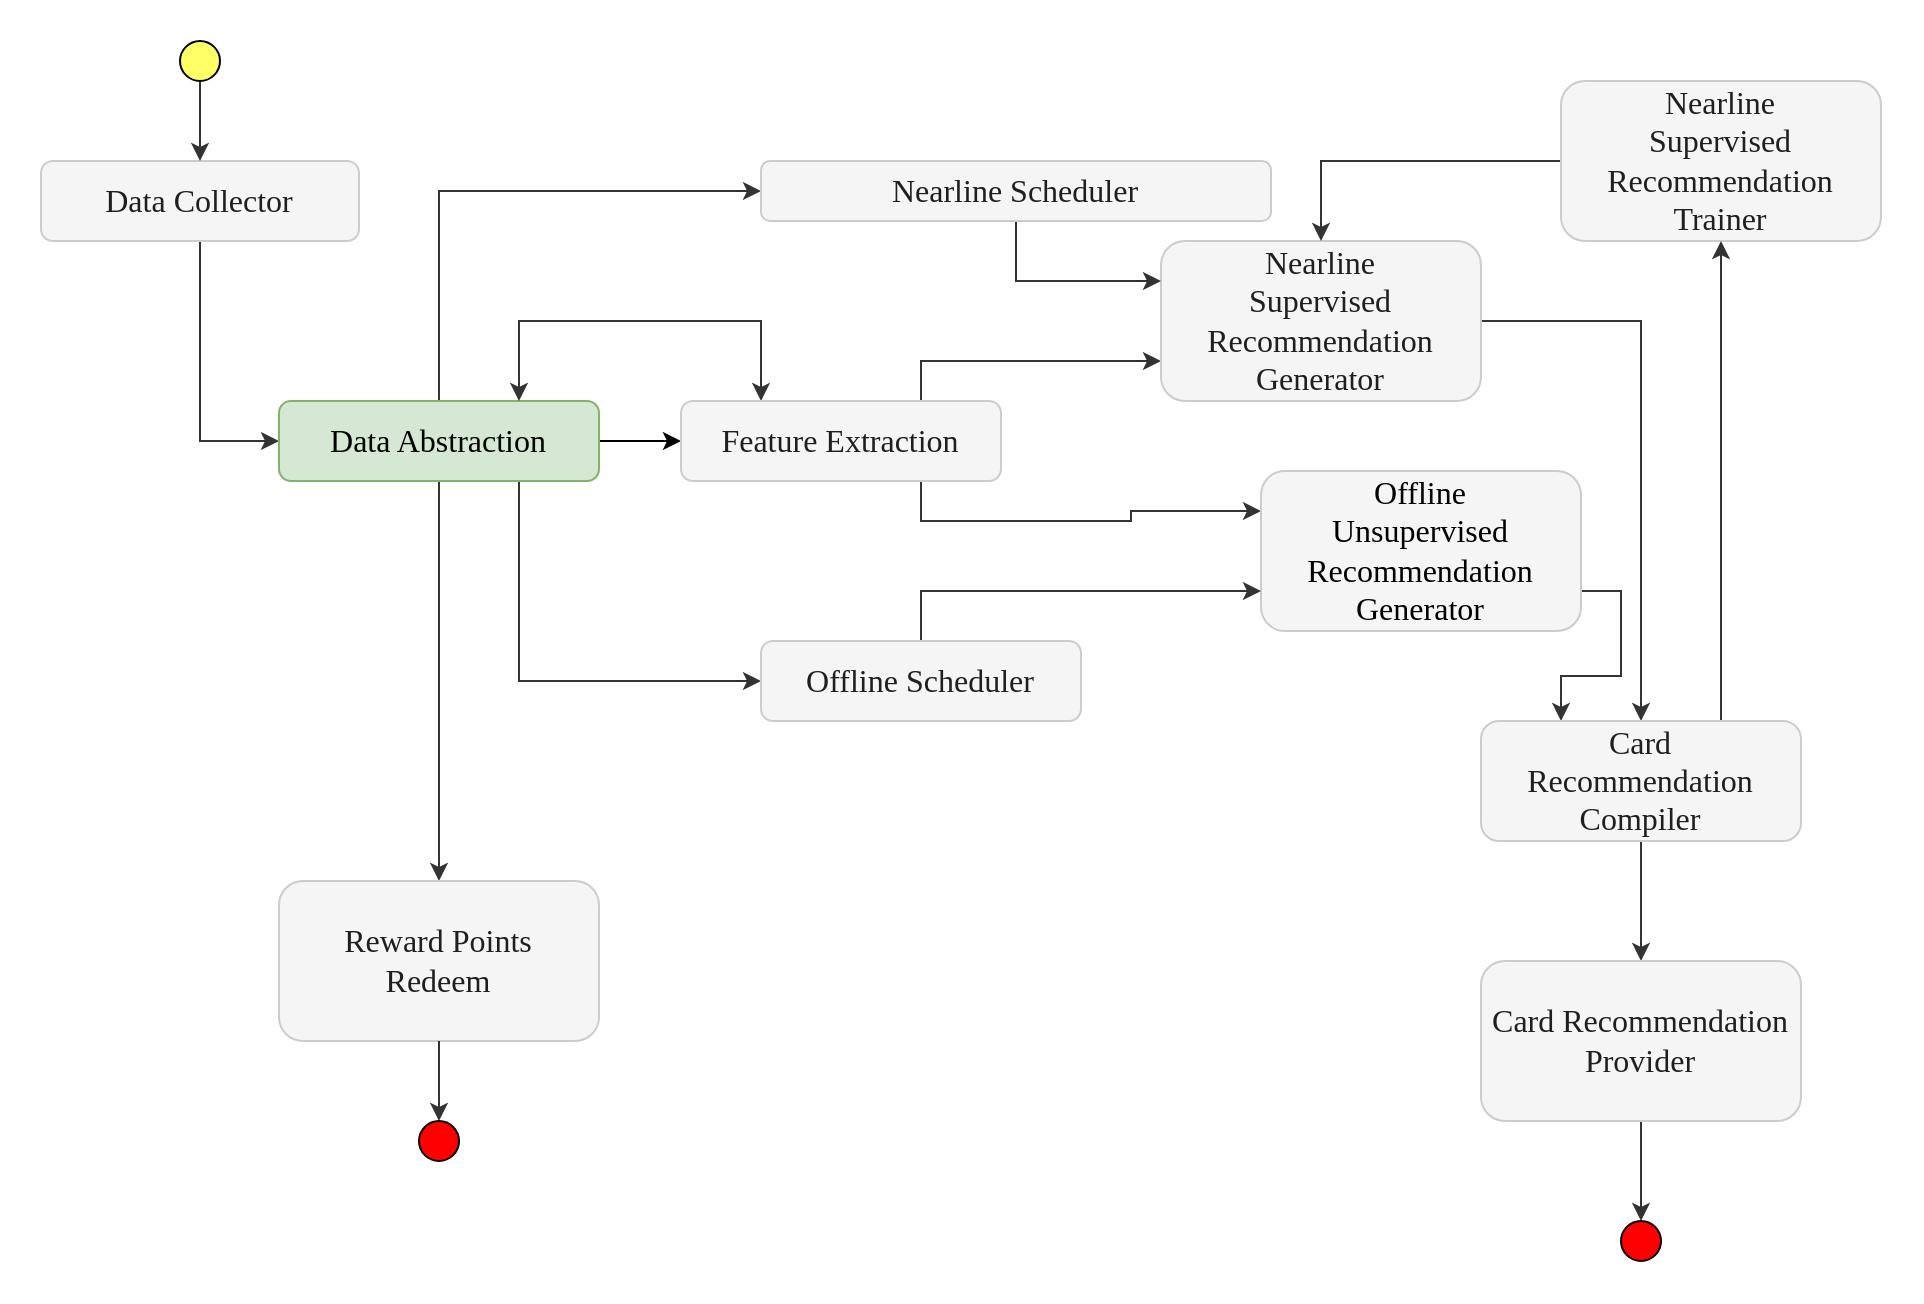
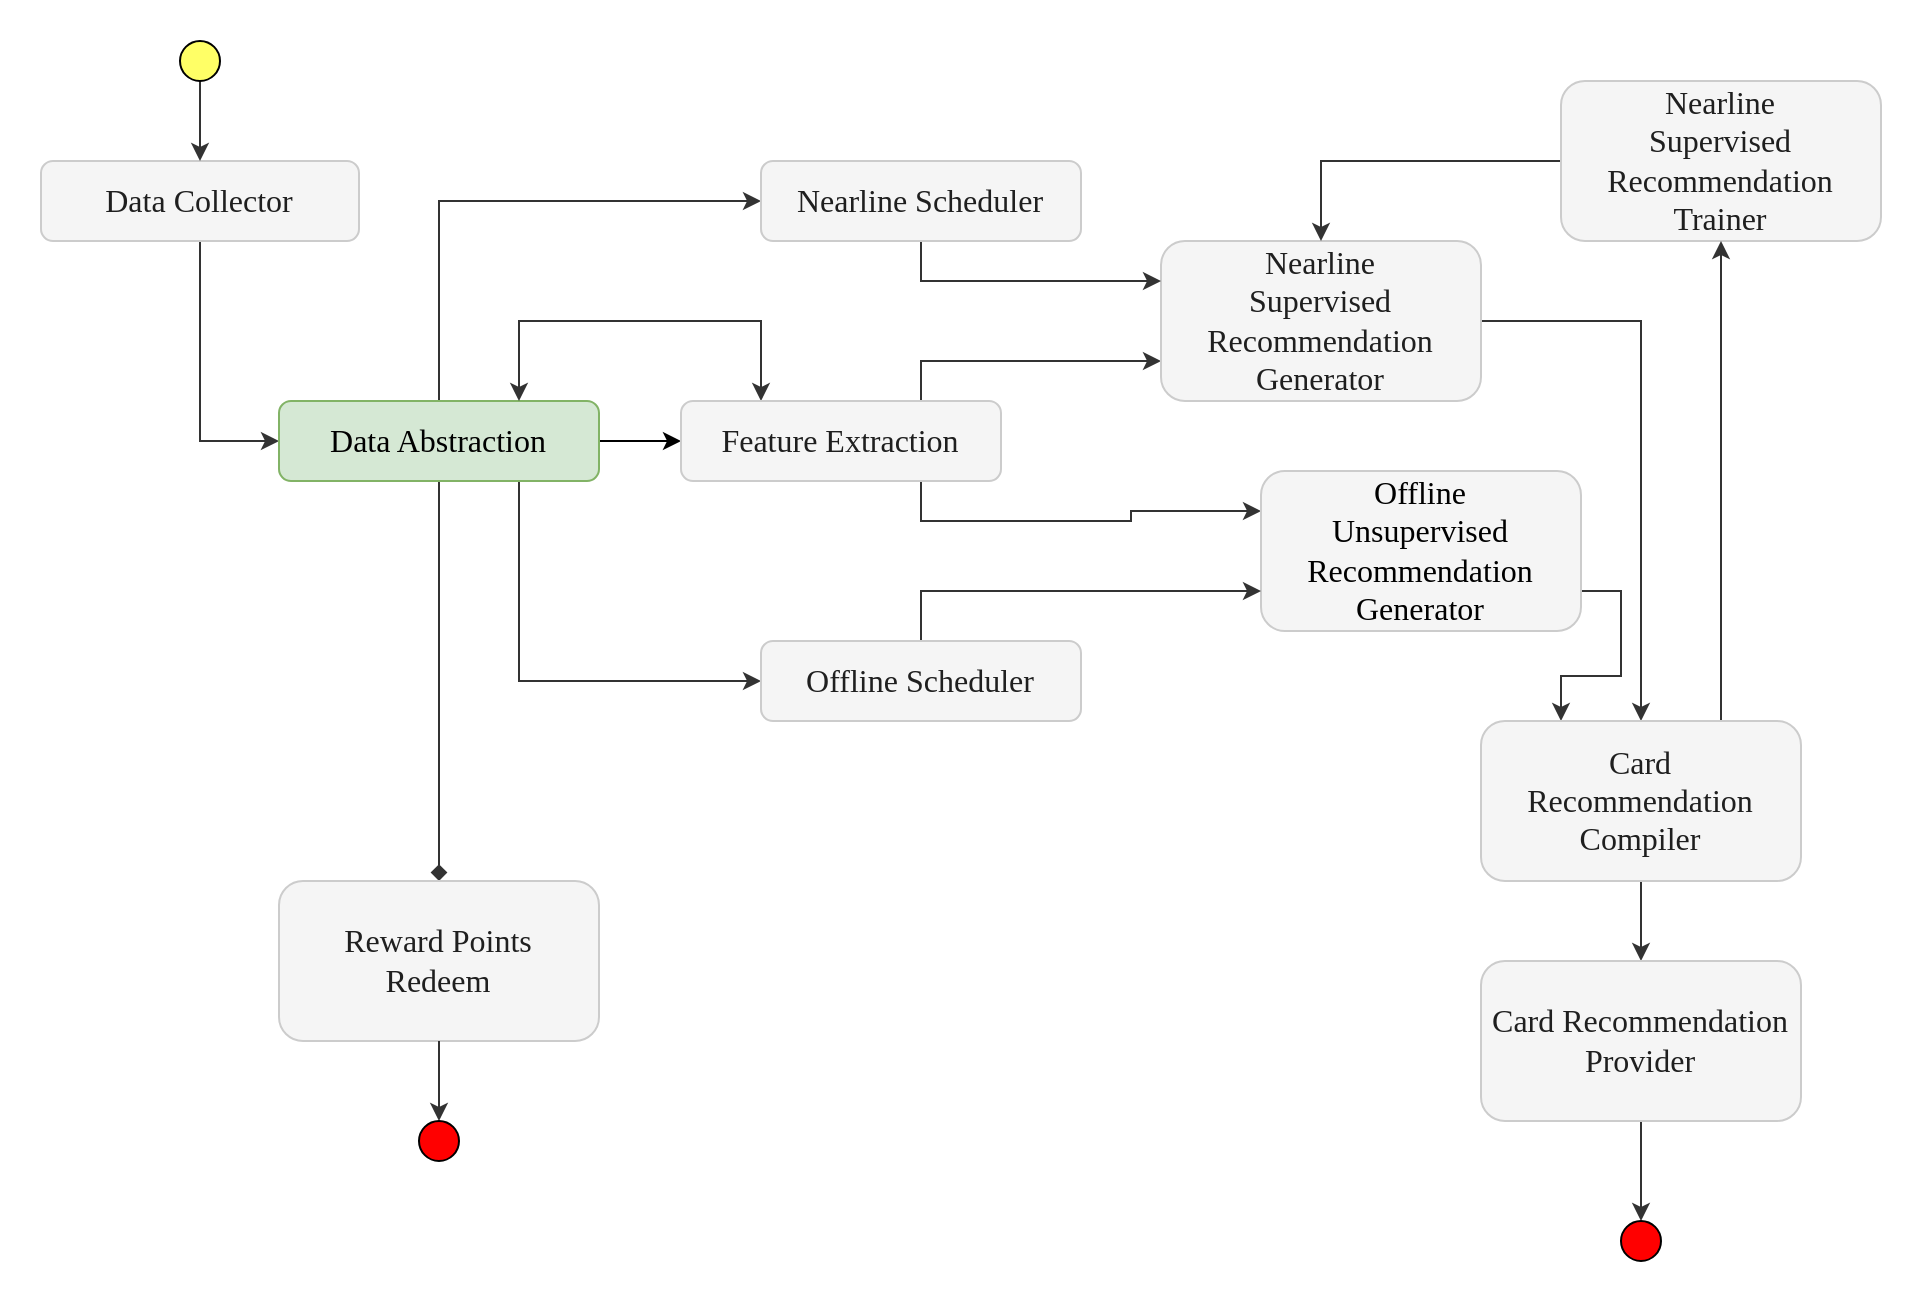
- <mxCell id="25" value="&lt;font style=&quot;font-size: 16px&quot;&gt;Nearline Scheduler&lt;br&gt;&lt;/font&gt;" style="rounded=1;whiteSpace=wrap;html=1;strokeWidth=1;fontFamily=Ubuntu;fontSource=https%3A%2F%2Ffonts.googleapis.com%2Fcss%3Ffamily%3DUbuntu;fontSize=13;fillColor=#F5F5F5;fontColor=#1F1F1F;labelBorderColor=none;strokeColor=#CCCCCC;" vertex="1" parent="1"><mxGeometry x="380" y="80" width="255" height="30" as="geometry" /></mxCell>
+ <mxCell id="25" value="&lt;font style=&quot;font-size: 16px&quot;&gt;Nearline Scheduler&lt;br&gt;&lt;/font&gt;" style="rounded=1;whiteSpace=wrap;html=1;strokeWidth=1;fontFamily=Ubuntu;fontSource=https%3A%2F%2Ffonts.googleapis.com%2Fcss%3Ffamily%3DUbuntu;fontSize=13;fillColor=#F5F5F5;fontColor=#1F1F1F;labelBorderColor=none;strokeColor=#CCCCCC;" vertex="1" parent="1"><mxGeometry x="380" y="80" width="160" height="40" as="geometry" /></mxCell>
- <mxCell id="21" value="&lt;font style=&quot;font-size: 16px&quot;&gt;Card&lt;br&gt;Recommendation&lt;br&gt;Compiler&lt;br&gt;&lt;/font&gt;" style="rounded=1;whiteSpace=wrap;html=1;strokeWidth=1;fontFamily=Ubuntu;fontSource=https%3A%2F%2Ffonts.googleapis.com%2Fcss%3Ffamily%3DUbuntu;fontSize=13;fillColor=#F5F5F5;fontColor=#1F1F1F;labelBorderColor=none;strokeColor=#CCCCCC;" vertex="1" parent="1"><mxGeometry x="740" y="360" width="160" height="60" as="geometry" /></mxCell>
+ <mxCell id="21" value="&lt;font style=&quot;font-size: 16px&quot;&gt;Card&lt;br&gt;Recommendation&lt;br&gt;Compiler&lt;br&gt;&lt;/font&gt;" style="rounded=1;whiteSpace=wrap;html=1;strokeWidth=1;fontFamily=Ubuntu;fontSource=https%3A%2F%2Ffonts.googleapis.com%2Fcss%3Ffamily%3DUbuntu;fontSize=13;fillColor=#F5F5F5;fontColor=#1F1F1F;labelBorderColor=none;strokeColor=#CCCCCC;" vertex="1" parent="1"><mxGeometry x="740" y="360" width="160" height="80" as="geometry" /></mxCell>
- <mxCell id="7" style="edgeStyle=orthogonalEdgeStyle;rounded=0;orthogonalLoop=1;jettySize=auto;html=1;exitX=0.5;exitY=1;exitDx=0;exitDy=0;fontFamily=Ubuntu;fontSource=https%3A%2F%2Ffonts.googleapis.com%2Fcss%3Ffamily%3DUbuntu;fontSize=13;fontColor=#6E6E6E;entryX=0.5;entryY=0;entryDx=0;entryDy=0;strokeColor=#333333;" edge="1" parent="1" source="8" target="28"><mxGeometry relative="1" as="geometry"><Array as="points" /><mxPoint x="179" y="441" as="targetPoint" /></mxGeometry></mxCell>
+ <mxCell id="7" style="edgeStyle=orthogonalEdgeStyle;rounded=0;orthogonalLoop=1;jettySize=auto;html=1;exitX=0.5;exitY=1;exitDx=0;exitDy=0;fontFamily=Ubuntu;fontSource=https%3A%2F%2Ffonts.googleapis.com%2Fcss%3Ffamily%3DUbuntu;fontSize=13;fontColor=#6E6E6E;entryX=0.5;entryY=0;entryDx=0;entryDy=0;strokeColor=#333333;endArrow=diamond;" edge="1" parent="1" source="8" target="28"><mxGeometry relative="1" as="geometry"><Array as="points" /><mxPoint x="179" y="441" as="targetPoint" /></mxGeometry></mxCell>
